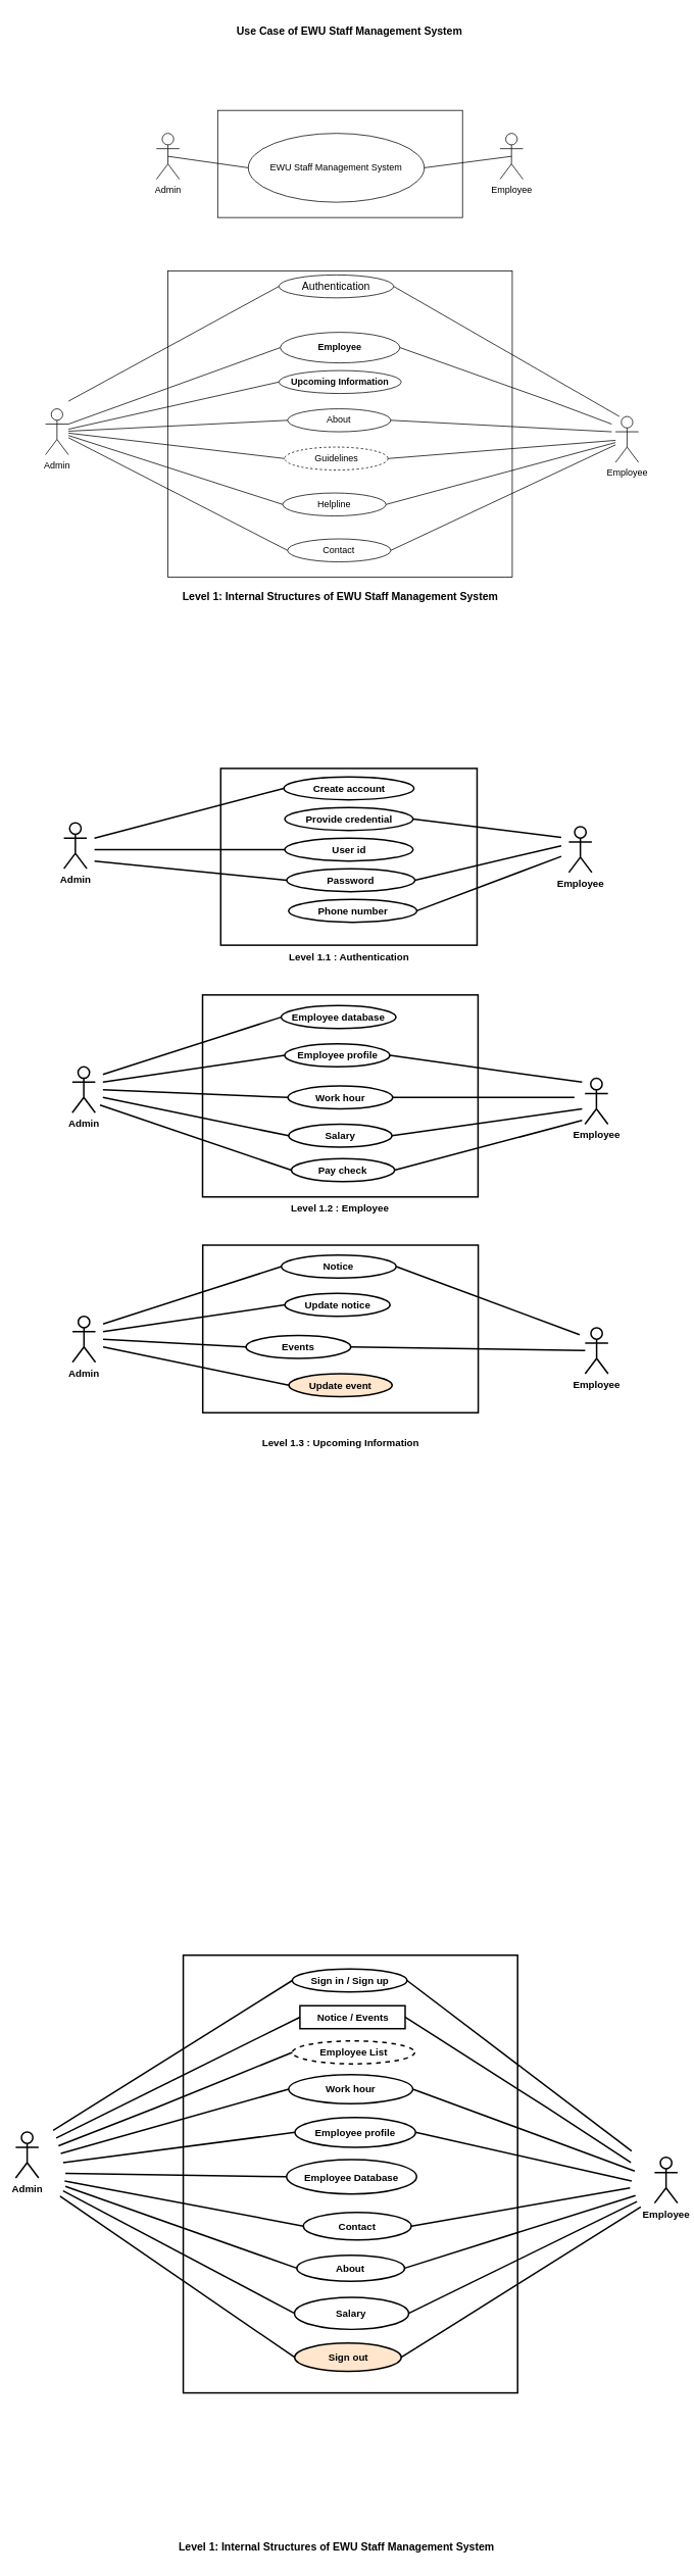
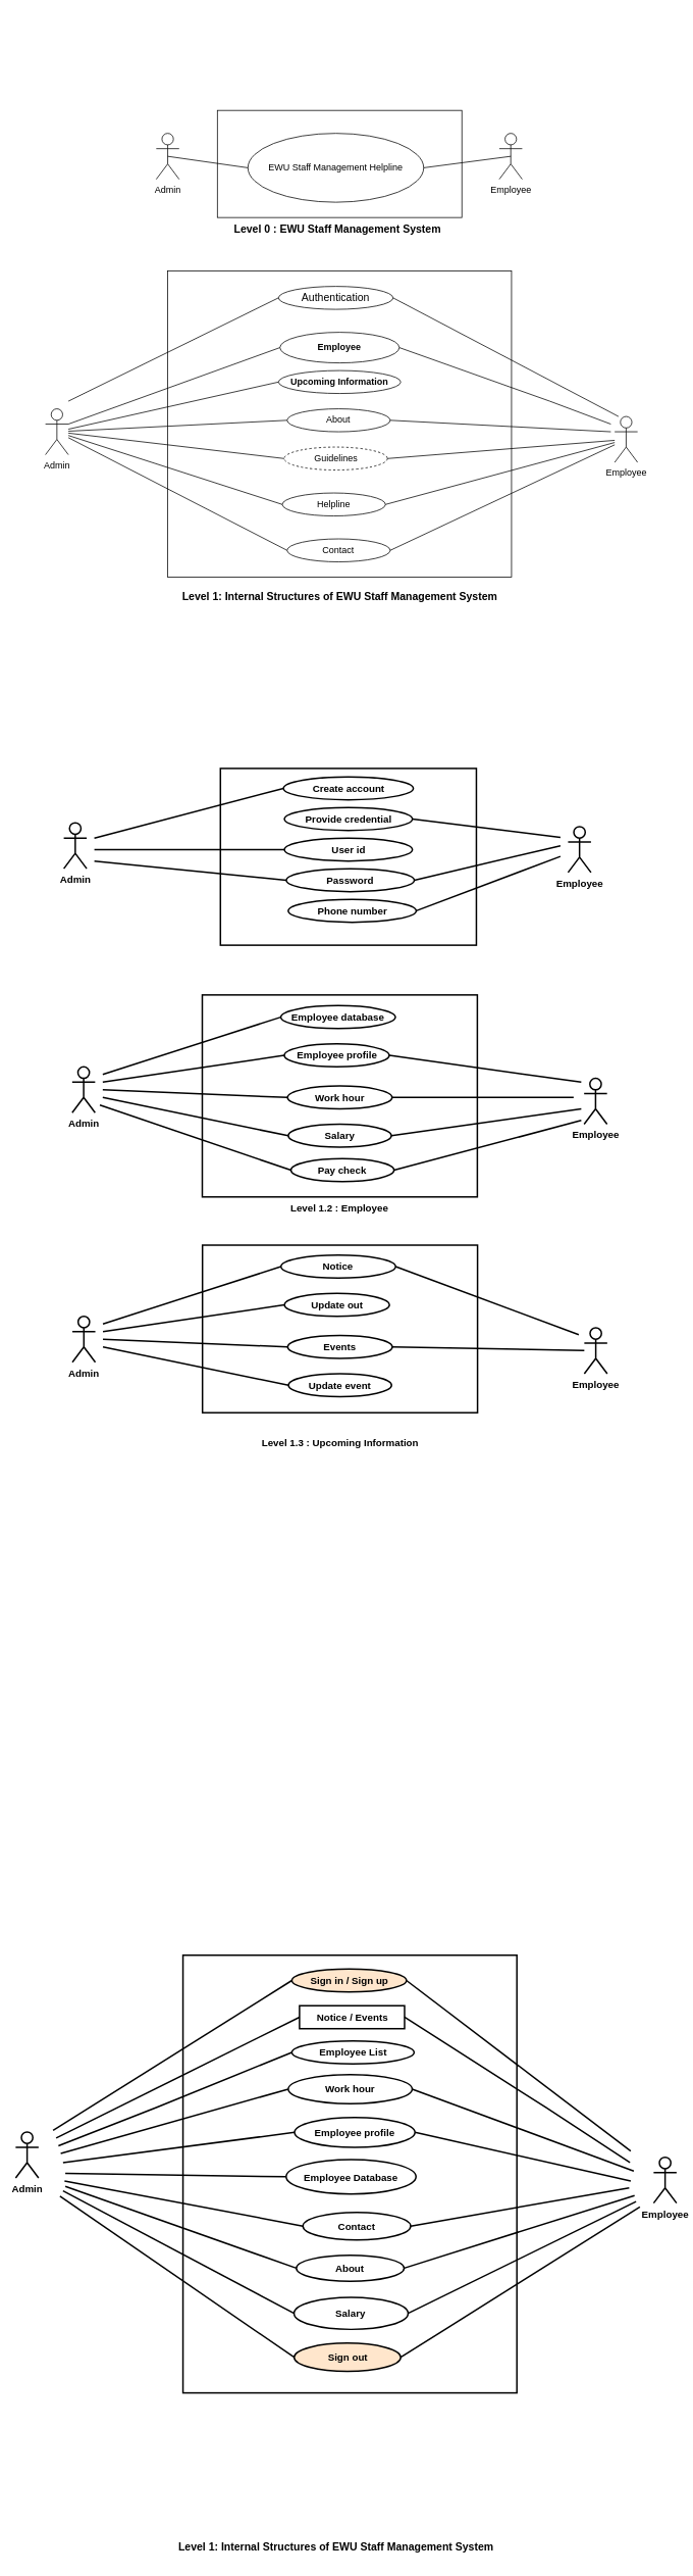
- <mxCell id="54" value="&lt;b&gt;&lt;font style=&quot;font-size: 14px;&quot;&gt;Use Case of&amp;nbsp;&lt;/font&gt;&lt;/b&gt;&lt;b style=&quot;border-color: var(--border-color); font-size: 14px;&quot;&gt;EWU Staff Management System&lt;/b&gt;" style="text;strokeColor=none;align=center;fillColor=none;html=1;verticalAlign=middle;whiteSpace=wrap;rounded=0;" parent="1" vertex="1"><mxGeometry x="264" y="20" width="385" height="40" as="geometry" /></mxCell>
- <mxCell id="3" value="EWU Staff Management System" style="ellipse;whiteSpace=wrap;html=1;" parent="1" vertex="1"><mxGeometry x="324" y="173" width="230" height="90" as="geometry" /></mxCell>
+ <mxCell id="3" value="EWU Staff Management Helpline" style="ellipse;whiteSpace=wrap;html=1;" parent="1" vertex="1"><mxGeometry x="324" y="173" width="230" height="90" as="geometry" /></mxCell>
+ <mxCell id="8" value="&lt;font style=&quot;font-size: 14px; background-color: rgb(255, 255, 255);&quot;&gt;&lt;b&gt;Level 0 :&amp;nbsp;&lt;/b&gt;&lt;/font&gt;&lt;b style=&quot;border-color: var(--border-color); font-size: 14px;&quot;&gt;EWU Staff Management System&lt;/b&gt;" style="text;html=1;resizable=0;autosize=1;align=center;verticalAlign=middle;points=[];fillColor=none;strokeColor=none;rounded=0;" parent="1" vertex="1"><mxGeometry x="295.51" y="283" width="290" height="30" as="geometry" /></mxCell>
- <mxCell id="56" value="&lt;font style=&quot;font-size: 14px;&quot;&gt;Authentication&lt;/font&gt;" style="ellipse;whiteSpace=wrap;html=1;" parent="1" vertex="1"><mxGeometry x="364" y="358" width="150" height="30" as="geometry" /></mxCell>
+ <mxCell id="56" value="&lt;font style=&quot;font-size: 14px;&quot;&gt;Authentication&lt;/font&gt;" style="ellipse;whiteSpace=wrap;html=1;" parent="1" vertex="1"><mxGeometry x="364" y="373" width="150" height="30" as="geometry" /></mxCell>
- <mxCell id="53" value="&lt;font style=&quot;font-size: 13px; background-color: rgb(255, 255, 255);&quot;&gt;&lt;span style=&quot;font-size: 13px;&quot;&gt;Level 1.1 : Authentication&lt;/span&gt;&lt;/font&gt;" style="text;strokeColor=none;align=center;fillColor=none;html=1;verticalAlign=middle;whiteSpace=wrap;rounded=0;fontSize=13;strokeWidth=2;fontStyle=1" parent="1" vertex="1"><mxGeometry x="340.5" y="1234" width="230" height="30" as="geometry" /></mxCell>
- <mxCell id="92" value="Update notice" style="ellipse;whiteSpace=wrap;html=1;strokeWidth=2;fontStyle=1;fontSize=13;" parent="1" vertex="1"><mxGeometry x="371.76" y="1689" width="137.5" height="30" as="geometry" /></mxCell>
+ <mxCell id="92" value="Update out" style="ellipse;whiteSpace=wrap;html=1;strokeWidth=2;fontStyle=1;fontSize=13;" parent="1" vertex="1"><mxGeometry x="371.76" y="1689" width="137.5" height="30" as="geometry" /></mxCell>
- <mxCell id="87" value="Events" style="ellipse;whiteSpace=wrap;html=1;strokeWidth=2;fontStyle=1;fontSize=13;" parent="1" vertex="1"><mxGeometry x="321.01" y="1744" width="137" height="30" as="geometry" /></mxCell>
+ <mxCell id="87" value="Events" style="ellipse;whiteSpace=wrap;html=1;strokeWidth=2;fontStyle=1;fontSize=13;" parent="1" vertex="1"><mxGeometry x="376.01" y="1744" width="137" height="30" as="geometry" /></mxCell>
- <mxCell id="88" value="Update event" style="ellipse;whiteSpace=wrap;html=1;strokeWidth=2;fontStyle=1;fontSize=13;fillColor=#ffe6cc;" parent="1" vertex="1"><mxGeometry x="377.01" y="1794" width="135" height="30" as="geometry" /></mxCell>
+ <mxCell id="88" value="Update event" style="ellipse;whiteSpace=wrap;html=1;strokeWidth=2;fontStyle=1;fontSize=13;" parent="1" vertex="1"><mxGeometry x="377.01" y="1794" width="135" height="30" as="geometry" /></mxCell>
- <mxCell id="10" value="Sign in / Sign up" style="ellipse;whiteSpace=wrap;html=1;fontStyle=1;fontSize=13;strokeWidth=2;" parent="1" vertex="1"><mxGeometry x="381.5" y="2572" width="150" height="30" as="geometry" /></mxCell>
+ <mxCell id="10" value="Sign in / Sign up" style="ellipse;whiteSpace=wrap;html=1;fontStyle=1;fontSize=13;strokeWidth=2;fillColor=#ffe6cc;" parent="1" vertex="1"><mxGeometry x="381.5" y="2572" width="150" height="30" as="geometry" /></mxCell>
- <mxCell id="16" value="Employee List" style="ellipse;whiteSpace=wrap;html=1;fontStyle=1;fontSize=13;strokeWidth=2;dashed=1;" parent="1" vertex="1"><mxGeometry x="381.5" y="2666" width="160" height="30" as="geometry" /></mxCell>
+ <mxCell id="16" value="Employee List" style="ellipse;whiteSpace=wrap;html=1;fontStyle=1;fontSize=13;strokeWidth=2;" parent="1" vertex="1"><mxGeometry x="381.5" y="2666" width="160" height="30" as="geometry" /></mxCell>
